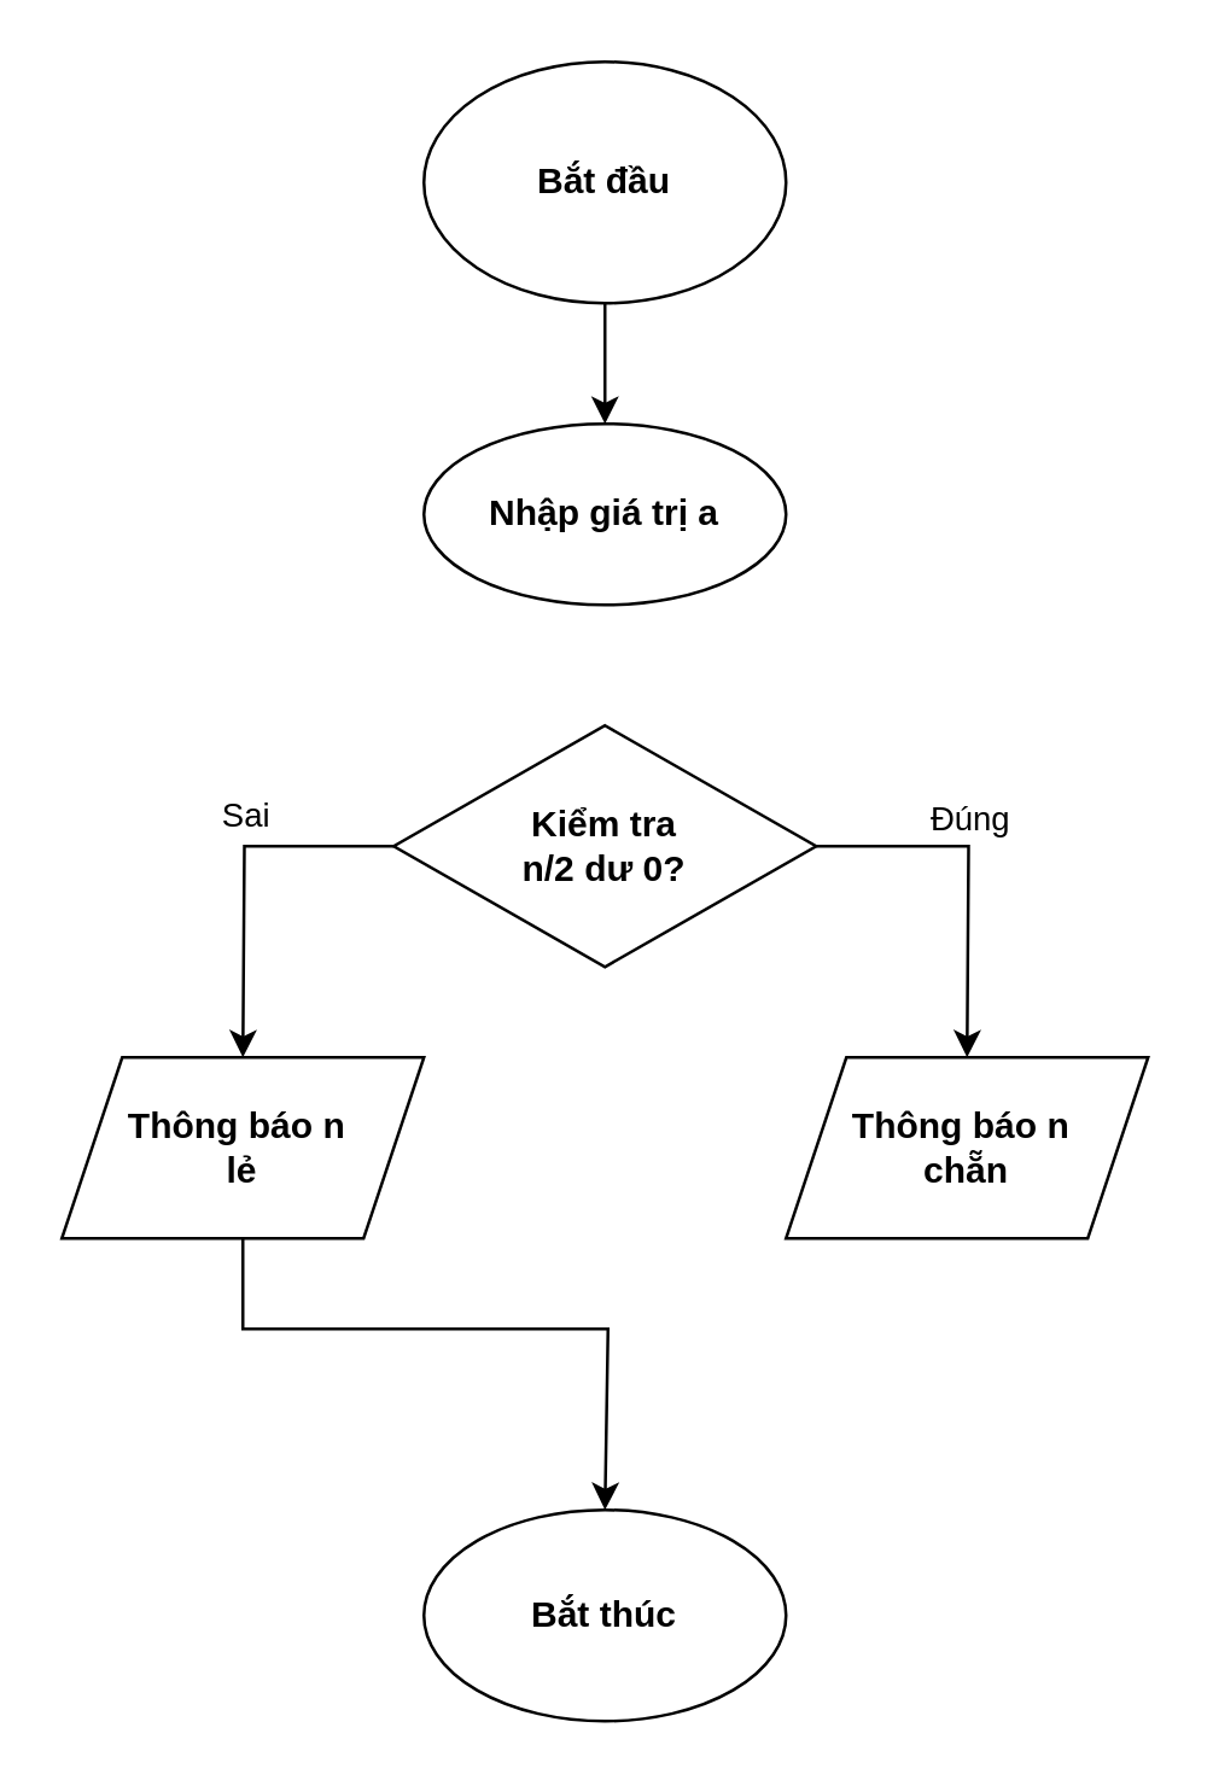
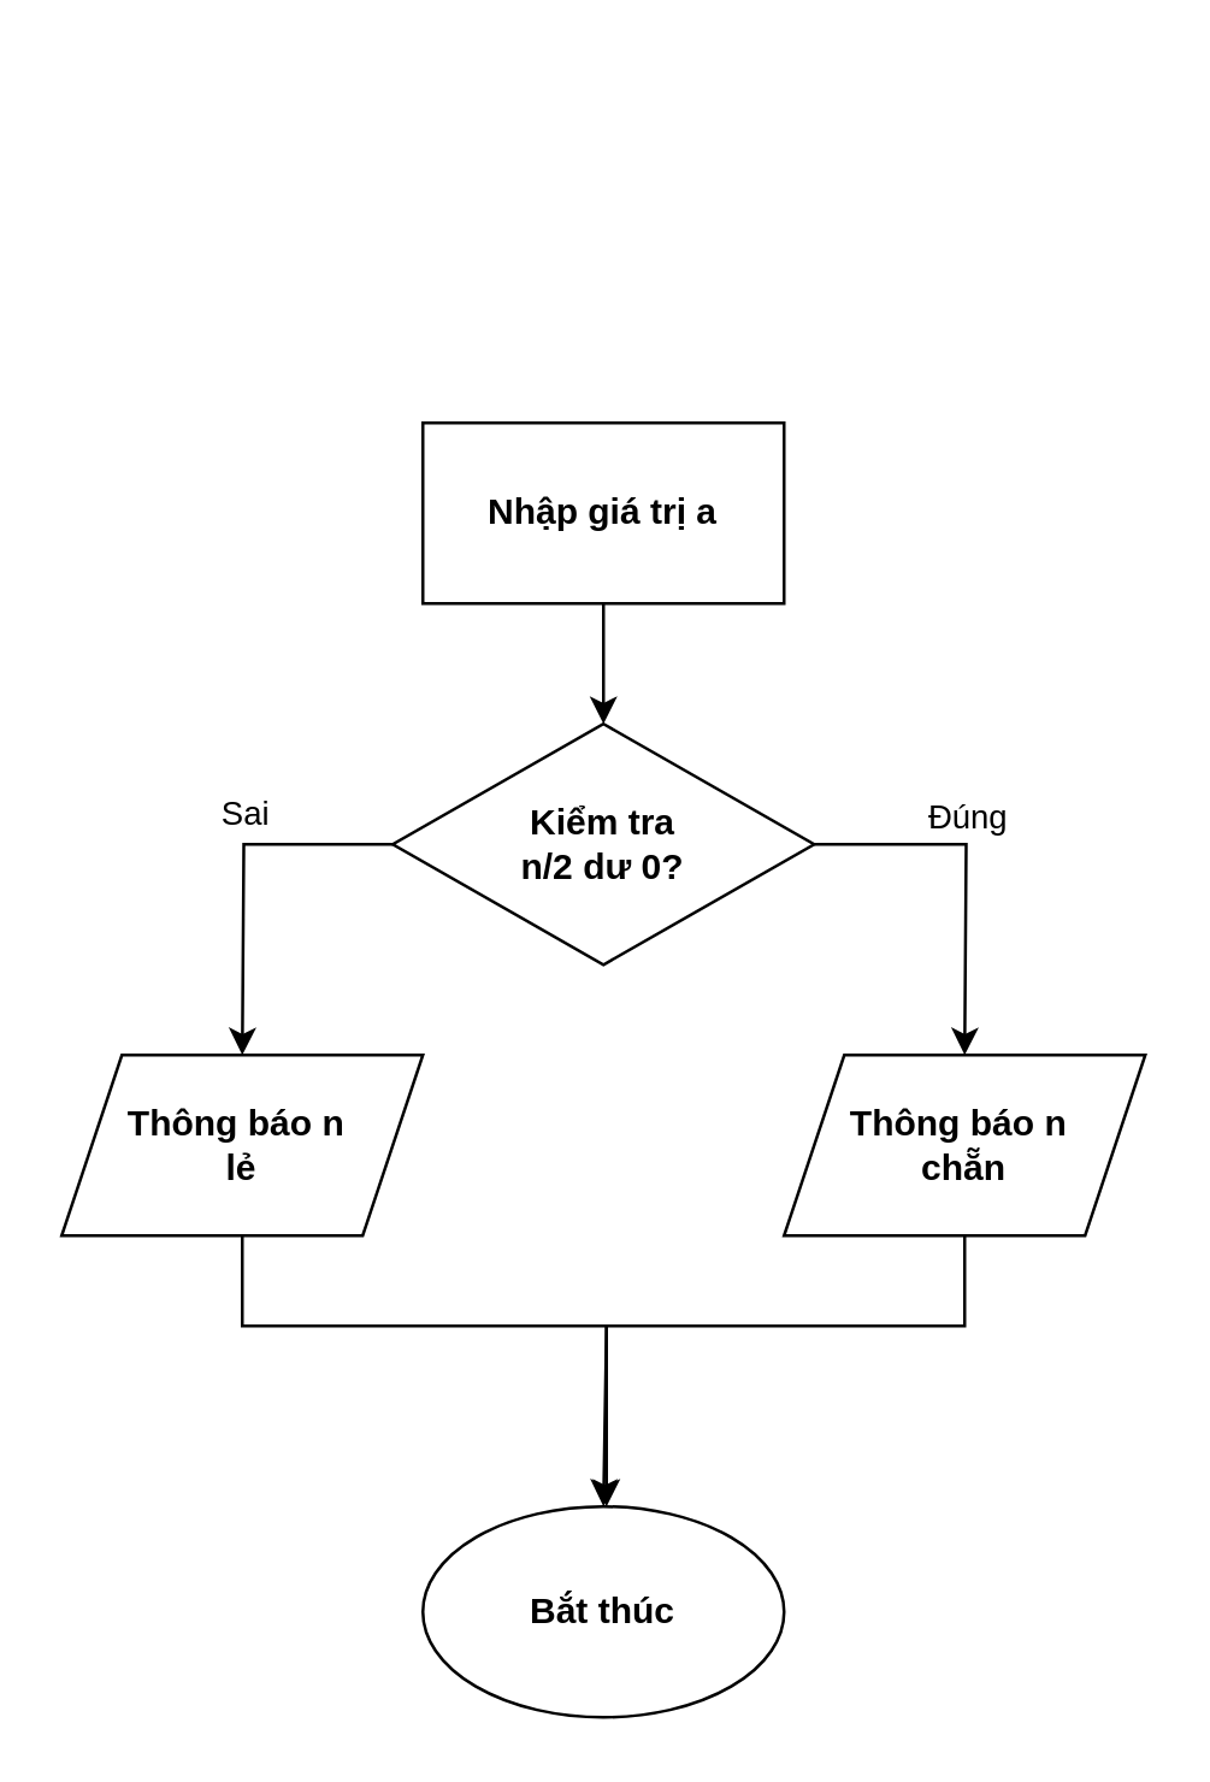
- <mxCell id="3" value="Bắt đầu" style="ellipse;whiteSpace=wrap;html=1;fontStyle=1" vertex="1" parent="1"><mxGeometry x="140" y="20" width="120" height="80" as="geometry" /></mxCell>
- <mxCell id="2" style="edgeStyle=orthogonalEdgeStyle;rounded=0;orthogonalLoop=1;jettySize=auto;html=1;entryX=0.5;entryY=0;entryDx=0;entryDy=0;" edge="1" parent="1" source="3" target="5"><mxGeometry relative="1" as="geometry" /></mxCell>
- <mxCell id="5" value="Nhập giá trị a" style="ellipse;whiteSpace=wrap;html=1;fontStyle=1;" vertex="1" parent="1"><mxGeometry x="140" y="140" width="120" height="60" as="geometry" /></mxCell>
+ <mxCell id="5" value="Nhập giá trị a" style="whiteSpace=wrap;html=1;fontStyle=1" vertex="1" parent="1"><mxGeometry x="140" y="140" width="120" height="60" as="geometry" /></mxCell>
+ <mxCell id="4" value="" style="edgeStyle=orthogonalEdgeStyle;rounded=0;orthogonalLoop=1;jettySize=auto;html=1;" edge="1" parent="1" source="5" target="10"><mxGeometry relative="1" as="geometry" /></mxCell>
+ <mxCell id="13" style="edgeStyle=orthogonalEdgeStyle;rounded=0;orthogonalLoop=1;jettySize=auto;html=1;" edge="1" parent="1" source="14" target="15"><mxGeometry relative="1" as="geometry"><mxPoint x="200" y="500" as="targetPoint" /><Array as="points"><mxPoint x="320" y="440" /><mxPoint x="201" y="440" /></Array></mxGeometry></mxCell>
